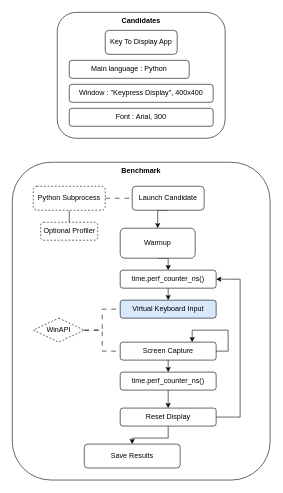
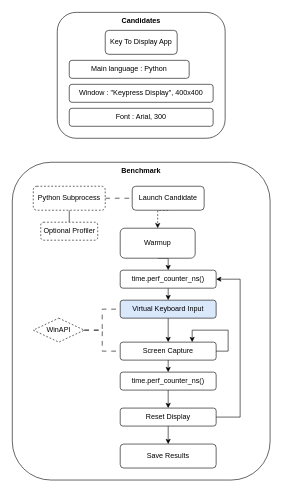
- <mxCell id="23" style="edgeStyle=orthogonalEdgeStyle;rounded=0;orthogonalLoop=1;jettySize=auto;html=1;exitX=0.5;exitY=1;exitDx=0;exitDy=0;entryX=0.5;entryY=0;entryDx=0;entryDy=0;strokeWidth=1;" parent="1" source="24" target="18" edge="1"><mxGeometry relative="1" as="geometry" /></mxCell>
+ <mxCell id="23" style="edgeStyle=orthogonalEdgeStyle;rounded=0;orthogonalLoop=1;jettySize=auto;html=1;exitX=0.5;exitY=1;exitDx=0;exitDy=0;entryX=0.5;entryY=0;entryDx=0;entryDy=0;strokeWidth=1;dashed=1;" parent="1" source="24" target="18" edge="1"><mxGeometry relative="1" as="geometry" /></mxCell>
+ <mxCell id="15" style="edgeStyle=orthogonalEdgeStyle;rounded=0;orthogonalLoop=1;jettySize=auto;html=1;exitX=0.5;exitY=1;exitDx=0;exitDy=0;entryX=0.5;entryY=0;entryDx=0;entryDy=0;strokeWidth=1;" parent="1" source="16" target="14" edge="1"><mxGeometry relative="1" as="geometry" /></mxCell>
- <mxCell id="25" value="Save Results" style="rounded=1;whiteSpace=wrap;html=1;" parent="1" vertex="1"><mxGeometry x="140" y="740" width="160" height="40" as="geometry" /></mxCell>
+ <mxCell id="25" value="Save Results" style="rounded=1;whiteSpace=wrap;html=1;" parent="1" vertex="1"><mxGeometry x="200" y="740" width="160" height="40" as="geometry" /></mxCell>
